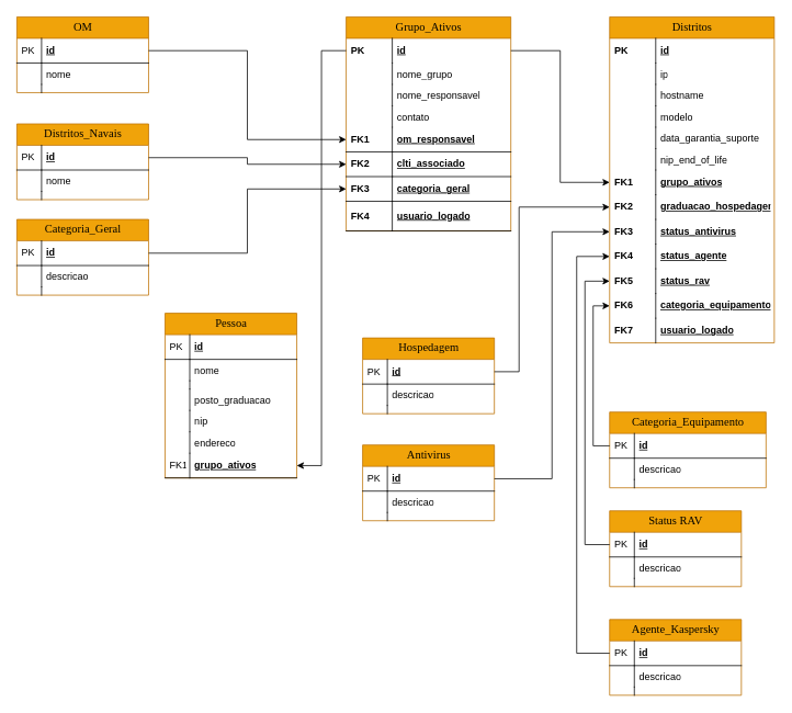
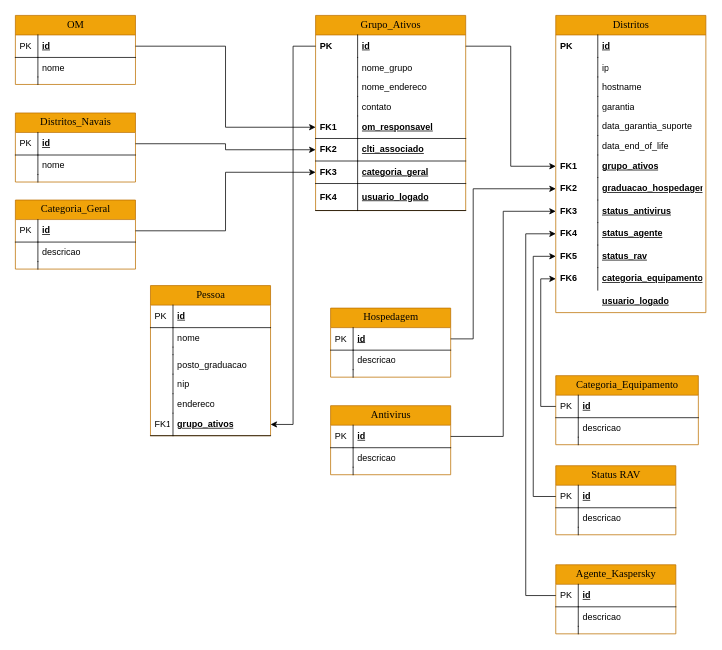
- <mxCell id="7" value="nome_responsavel" style="shape=partialRectangle;top=0;left=0;right=0;bottom=0;html=1;align=left;verticalAlign=top;fillColor=none;spacingLeft=60;spacingRight=4;whiteSpace=wrap;overflow=hidden;rotatable=0;points=[[0,0.5],[1,0.5]];portConstraint=eastwest;dropTarget=0;" vertex="1" parent="2"><mxGeometry y="82" width="200" height="26" as="geometry" /></mxCell>
+ <mxCell id="7" value="nome_endereco" style="shape=partialRectangle;top=0;left=0;right=0;bottom=0;html=1;align=left;verticalAlign=top;fillColor=none;spacingLeft=60;spacingRight=4;whiteSpace=wrap;overflow=hidden;rotatable=0;points=[[0,0.5],[1,0.5]];portConstraint=eastwest;dropTarget=0;" vertex="1" parent="2"><mxGeometry y="82" width="200" height="26" as="geometry" /></mxCell>
- <mxCell id="66" value="modelo" style="shape=partialRectangle;top=0;left=0;right=0;bottom=0;html=1;align=left;verticalAlign=top;fillColor=none;spacingLeft=60;spacingRight=4;whiteSpace=wrap;overflow=hidden;rotatable=0;points=[[0,0.5],[1,0.5]];portConstraint=eastwest;dropTarget=0;" vertex="1" parent="59"><mxGeometry y="108" width="200" height="26" as="geometry" /></mxCell>
+ <mxCell id="66" value="garantia" style="shape=partialRectangle;top=0;left=0;right=0;bottom=0;html=1;align=left;verticalAlign=top;fillColor=none;spacingLeft=60;spacingRight=4;whiteSpace=wrap;overflow=hidden;rotatable=0;points=[[0,0.5],[1,0.5]];portConstraint=eastwest;dropTarget=0;" vertex="1" parent="59"><mxGeometry y="108" width="200" height="26" as="geometry" /></mxCell>
- <mxCell id="70" value="nip_end_of_life" style="shape=partialRectangle;top=0;left=0;right=0;bottom=0;html=1;align=left;verticalAlign=top;fillColor=none;spacingLeft=60;spacingRight=4;whiteSpace=wrap;overflow=hidden;rotatable=0;points=[[0,0.5],[1,0.5]];portConstraint=eastwest;dropTarget=0;" vertex="1" parent="59"><mxGeometry y="160" width="200" height="26" as="geometry" /></mxCell>
+ <mxCell id="70" value="data_end_of_life" style="shape=partialRectangle;top=0;left=0;right=0;bottom=0;html=1;align=left;verticalAlign=top;fillColor=none;spacingLeft=60;spacingRight=4;whiteSpace=wrap;overflow=hidden;rotatable=0;points=[[0,0.5],[1,0.5]];portConstraint=eastwest;dropTarget=0;" vertex="1" parent="59"><mxGeometry y="160" width="200" height="26" as="geometry" /></mxCell>
- <mxCell id="85" value="FK7" style="shape=partialRectangle;fontStyle=1;top=0;left=0;bottom=0;html=1;fillColor=none;align=left;verticalAlign=middle;spacingLeft=4;spacingRight=4;whiteSpace=wrap;overflow=hidden;rotatable=0;points=[];portConstraint=eastwest;part=1;" vertex="1" connectable="0" parent="84"><mxGeometry width="56" height="30" as="geometry" /></mxCell>
